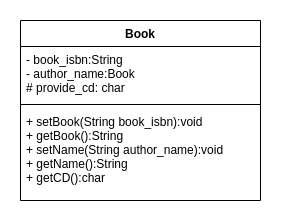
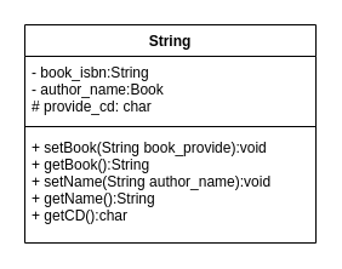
- <mxCell id="2" value="Book" style="swimlane;fontStyle=1;align=center;verticalAlign=top;childLayout=stackLayout;horizontal=1;startSize=26;horizontalStack=0;resizeParent=1;resizeParentMax=0;resizeLast=0;collapsible=1;marginBottom=0;" vertex="1" parent="1"><mxGeometry x="20" y="20" width="240" height="180" as="geometry" /></mxCell>
+ <mxCell id="2" value="String" style="swimlane;fontStyle=1;align=center;verticalAlign=top;childLayout=stackLayout;horizontal=1;startSize=26;horizontalStack=0;resizeParent=1;resizeParentMax=0;resizeLast=0;collapsible=1;marginBottom=0;" vertex="1" parent="1"><mxGeometry x="20" y="20" width="240" height="180" as="geometry" /></mxCell>
- <mxCell id="5" value="+ setBook(String book_isbn):void&#10;+ getBook():String&#10;+ setName(String author_name):void&#10;+ getName():String&#10;+ getCD():char" style="text;strokeColor=none;fillColor=none;align=left;verticalAlign=top;spacingLeft=4;spacingRight=4;overflow=hidden;rotatable=0;points=[[0,0.5],[1,0.5]];portConstraint=eastwest;" vertex="1" parent="2"><mxGeometry y="88" width="240" height="92" as="geometry" /></mxCell>
+ <mxCell id="5" value="+ setBook(String book_provide):void&#10;+ getBook():String&#10;+ setName(String author_name):void&#10;+ getName():String&#10;+ getCD():char" style="text;strokeColor=none;fillColor=none;align=left;verticalAlign=top;spacingLeft=4;spacingRight=4;overflow=hidden;rotatable=0;points=[[0,0.5],[1,0.5]];portConstraint=eastwest;" vertex="1" parent="2"><mxGeometry y="88" width="240" height="92" as="geometry" /></mxCell>
